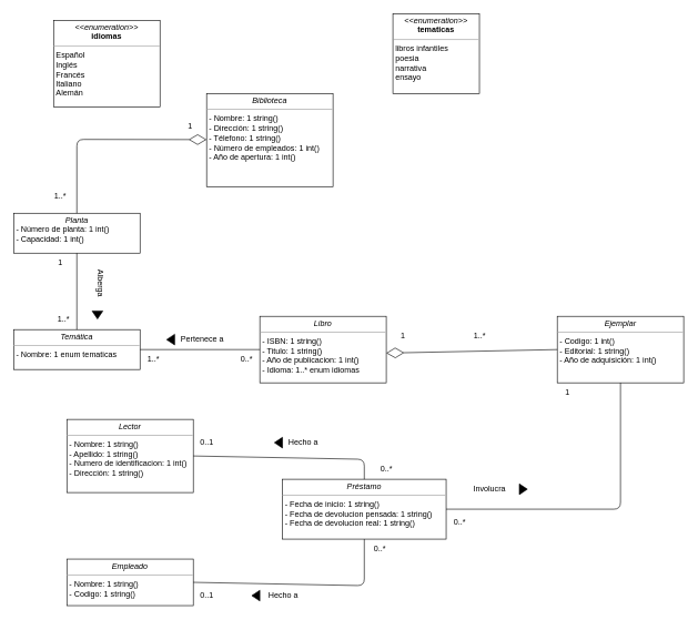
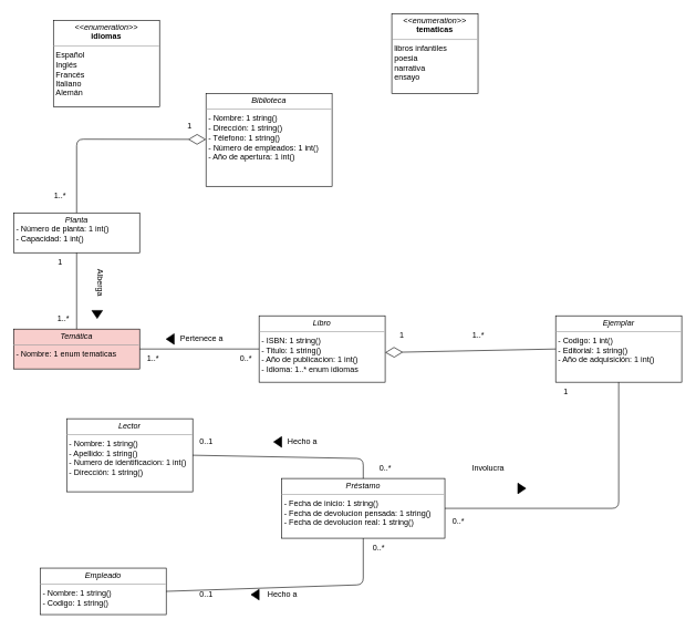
- <mxCell id="4" value="&lt;p style=&quot;margin:0px;margin-top:4px;text-align:center;&quot;&gt;&lt;i&gt;Temática&lt;/i&gt;&lt;/p&gt;&lt;hr size=&quot;1&quot;&gt;&lt;p style=&quot;margin:0px;margin-left:4px;&quot;&gt;- Nombre: 1 enum tematicas&lt;/p&gt;" style="verticalAlign=top;align=left;overflow=fill;fontSize=12;fontFamily=Helvetica;html=1;" parent="1" vertex="1"><mxGeometry x="20" y="495" width="190" height="60" as="geometry" /></mxCell>
+ <mxCell id="4" value="&lt;p style=&quot;margin:0px;margin-top:4px;text-align:center;&quot;&gt;&lt;i&gt;Temática&lt;/i&gt;&lt;/p&gt;&lt;hr size=&quot;1&quot;&gt;&lt;p style=&quot;margin:0px;margin-left:4px;&quot;&gt;- Nombre: 1 enum tematicas&lt;/p&gt;" style="verticalAlign=top;align=left;overflow=fill;fontSize=12;fontFamily=Helvetica;html=1;fillColor=#f8cecc;" parent="1" vertex="1"><mxGeometry x="20" y="495" width="190" height="60" as="geometry" /></mxCell>
- <mxCell id="29" value="Involucra" style="text;html=1;align=center;verticalAlign=middle;resizable=0;points=[];autosize=1;strokeColor=none;fillColor=none;" parent="1" vertex="1"><mxGeometry x="700" y="720" width="70" height="30" as="geometry" /></mxCell>
+ <mxCell id="29" value="Involucra" style="text;html=1;align=center;verticalAlign=middle;resizable=0;points=[];autosize=1;strokeColor=none;fillColor=none;" parent="1" vertex="1"><mxGeometry x="700" y="690" width="70" height="30" as="geometry" /></mxCell>
- <mxCell id="11" value="&lt;p style=&quot;margin:0px;margin-top:4px;text-align:center;&quot;&gt;&lt;i&gt;Empleado&lt;/i&gt;&lt;/p&gt;&lt;hr size=&quot;1&quot;&gt;&lt;p style=&quot;margin:0px;margin-left:4px;&quot;&gt;- Nombre: 1 string()&lt;/p&gt;&lt;p style=&quot;margin:0px;margin-left:4px;&quot;&gt;- Codigo: 1 string()&lt;/p&gt;" style="verticalAlign=top;align=left;overflow=fill;fontSize=12;fontFamily=Helvetica;html=1;" parent="1" vertex="1"><mxGeometry x="100" y="840" width="190" height="70" as="geometry" /></mxCell>
+ <mxCell id="11" value="&lt;p style=&quot;margin:0px;margin-top:4px;text-align:center;&quot;&gt;&lt;i&gt;Empleado&lt;/i&gt;&lt;/p&gt;&lt;hr size=&quot;1&quot;&gt;&lt;p style=&quot;margin:0px;margin-left:4px;&quot;&gt;- Nombre: 1 string()&lt;/p&gt;&lt;p style=&quot;margin:0px;margin-left:4px;&quot;&gt;- Codigo: 1 string()&lt;/p&gt;" style="verticalAlign=top;align=left;overflow=fill;fontSize=12;fontFamily=Helvetica;html=1;" parent="1" vertex="1"><mxGeometry x="60" y="855" width="190" height="70" as="geometry" /></mxCell>
